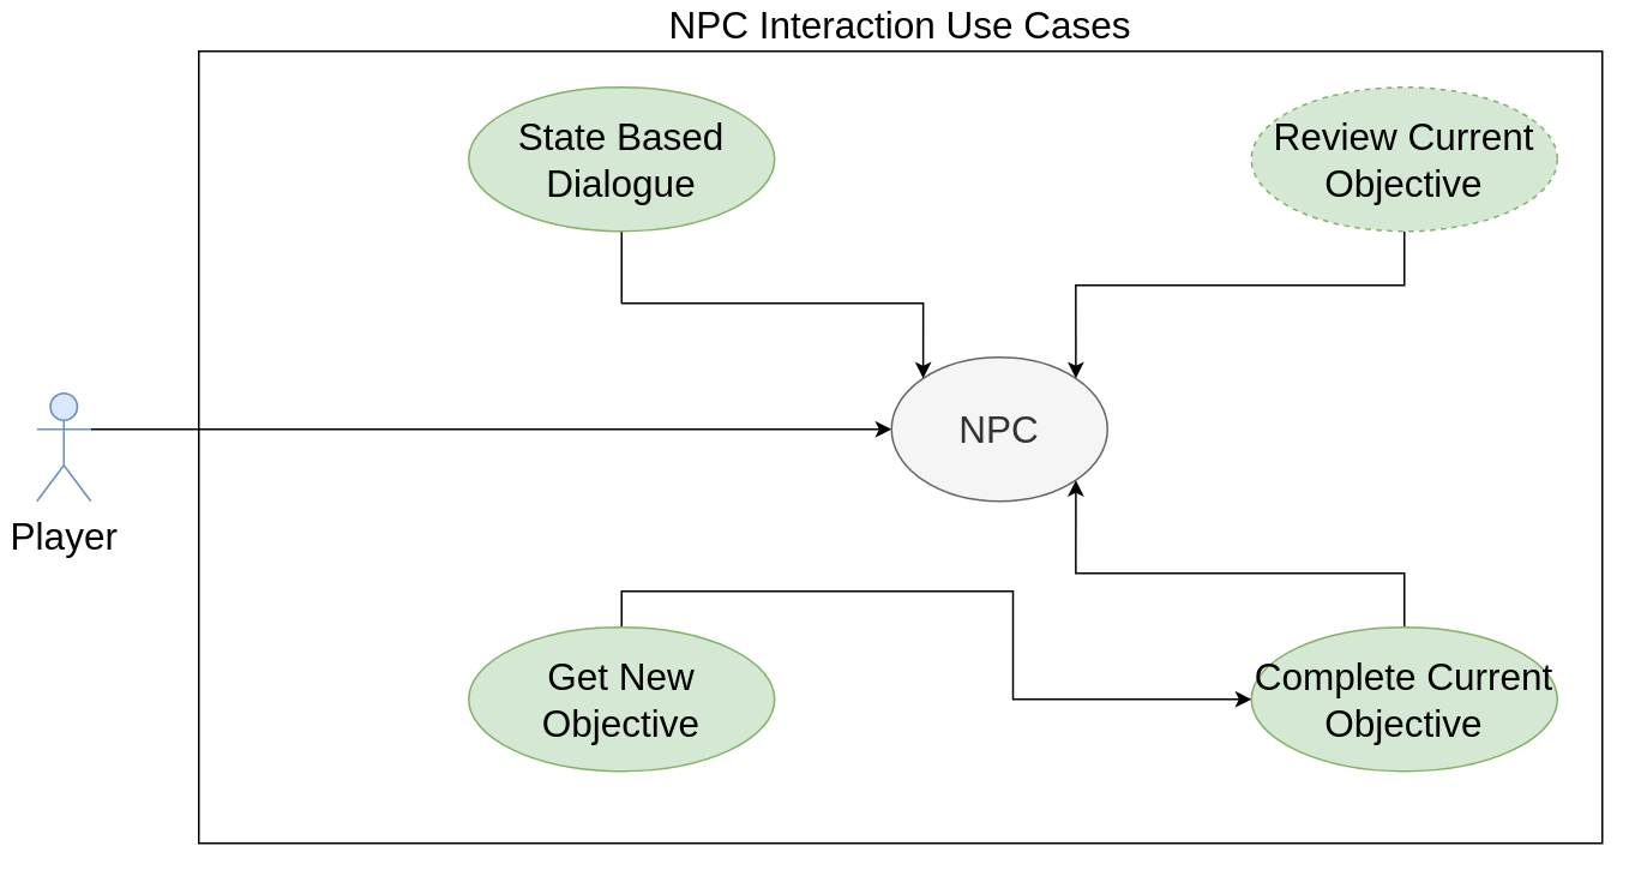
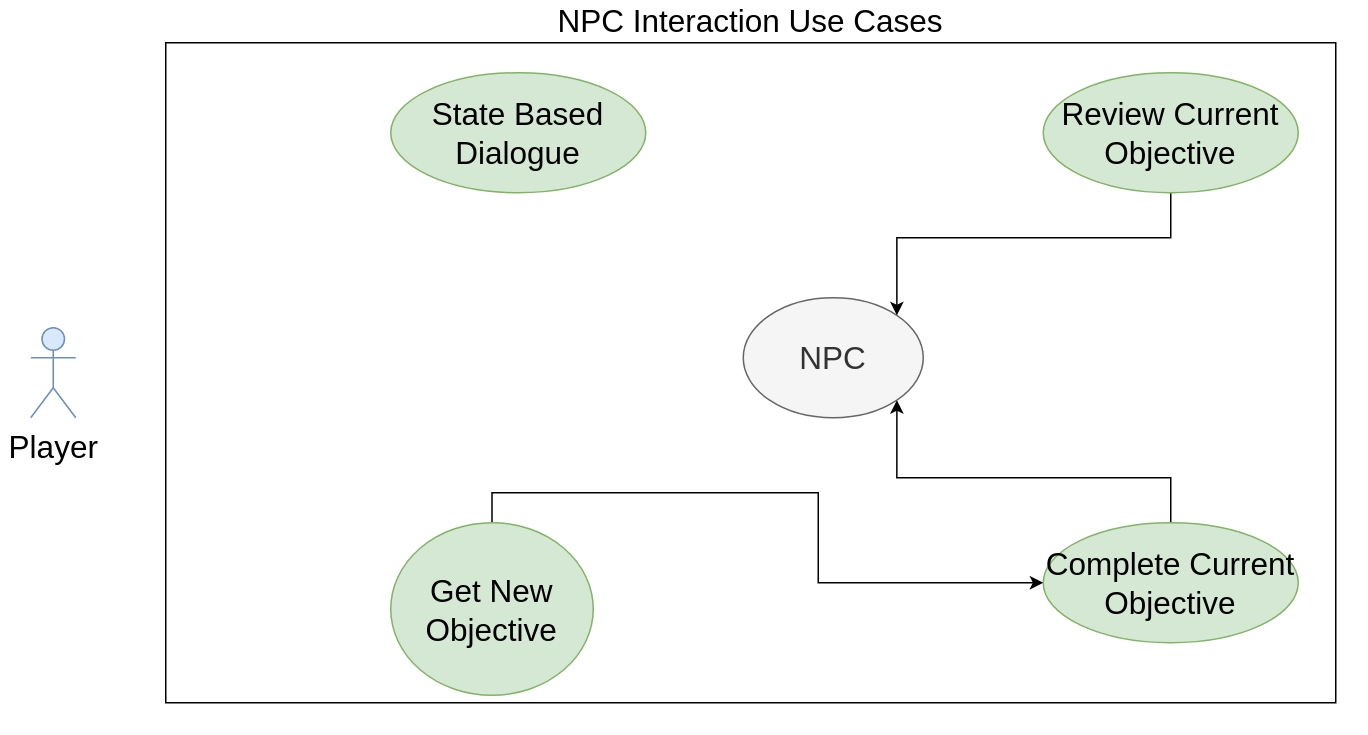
- <mxCell id="9" value="Review Current Objective" style="ellipse;whiteSpace=wrap;html=1;fontSize=21;fillColor=#d5e8d4;strokeColor=#82b366;dashed=1;" parent="1" vertex="1"><mxGeometry x="695" y="40" width="170" height="80" as="geometry" /></mxCell>
+ <mxCell id="9" value="Review Current Objective" style="ellipse;whiteSpace=wrap;html=1;fontSize=21;fillColor=#d5e8d4;strokeColor=#82b366;" parent="1" vertex="1"><mxGeometry x="695" y="40" width="170" height="80" as="geometry" /></mxCell>
- <mxCell id="10" style="edgeStyle=orthogonalEdgeStyle;rounded=0;orthogonalLoop=1;jettySize=auto;html=1;exitX=0.5;exitY=1;exitDx=0;exitDy=0;entryX=0;entryY=0;entryDx=0;entryDy=0;fontSize=21;" parent="1" source="11" target="5" edge="1"><mxGeometry relative="1" as="geometry"><Array as="points"><mxPoint x="345" y="160" /><mxPoint x="513" y="160" /></Array></mxGeometry></mxCell>
- <mxCell id="3" style="edgeStyle=orthogonalEdgeStyle;rounded=0;orthogonalLoop=1;jettySize=auto;html=1;exitX=1;exitY=0.333;exitDx=0;exitDy=0;exitPerimeter=0;entryX=0;entryY=0.5;entryDx=0;entryDy=0;fontSize=21;" parent="1" source="4" target="5" edge="1"><mxGeometry relative="1" as="geometry" /></mxCell>
- <mxCell id="13" value="Get New Objective" style="ellipse;whiteSpace=wrap;html=1;fontSize=21;fillColor=#d5e8d4;strokeColor=#82b366;" parent="1" vertex="1"><mxGeometry x="260" y="340" width="170" height="80" as="geometry" /></mxCell>
+ <mxCell id="13" value="Get New Objective" style="ellipse;whiteSpace=wrap;html=1;fontSize=21;fillColor=#d5e8d4;strokeColor=#82b366;" parent="1" vertex="1"><mxGeometry x="260" y="340" width="135" height="115" as="geometry" /></mxCell>
